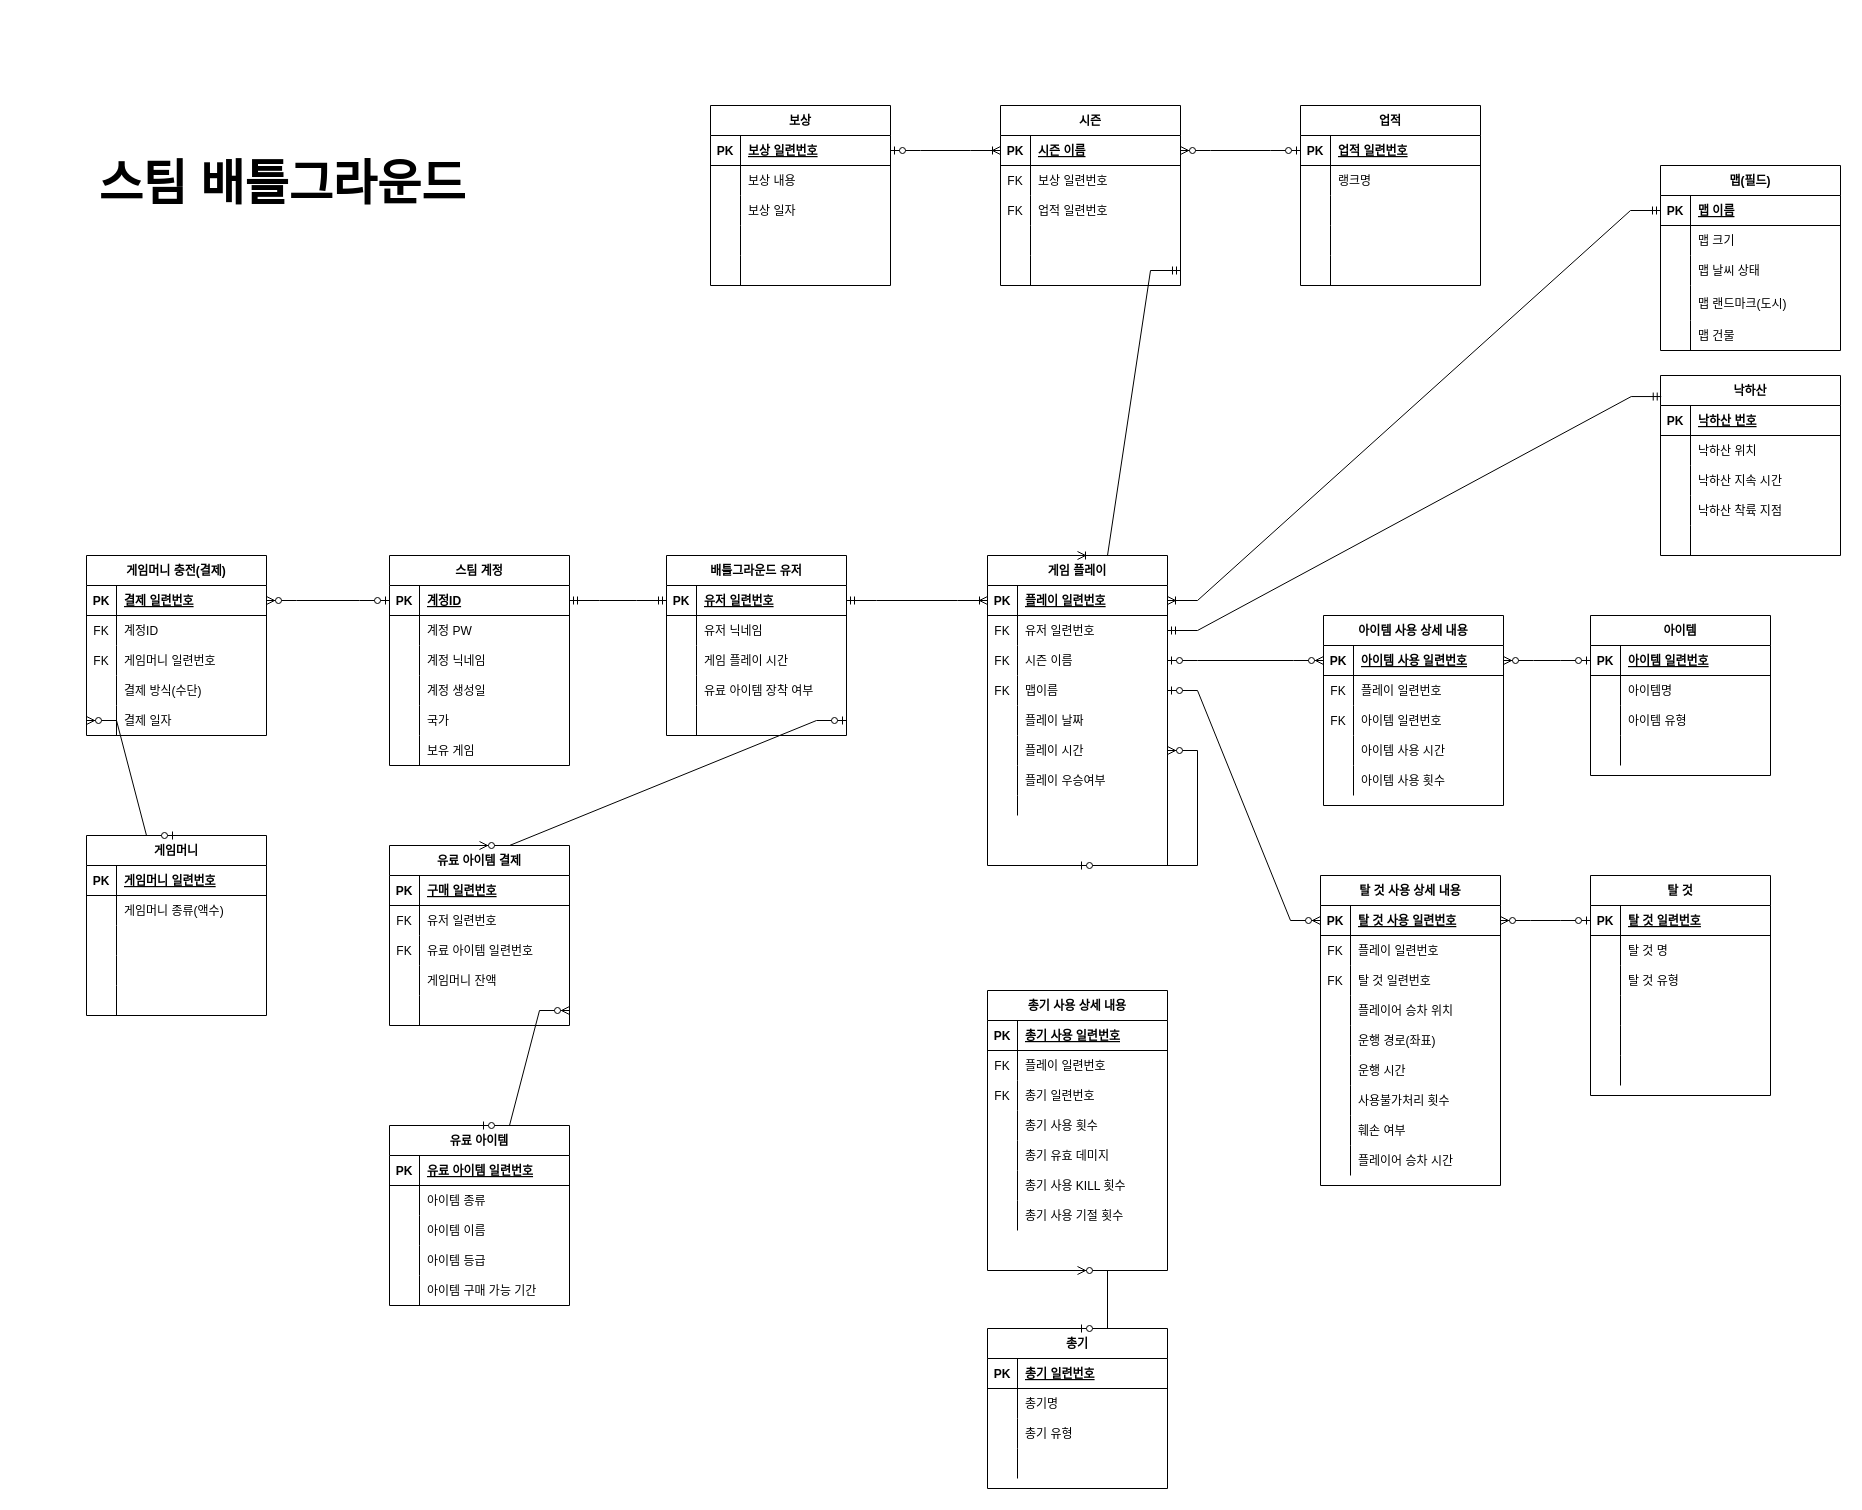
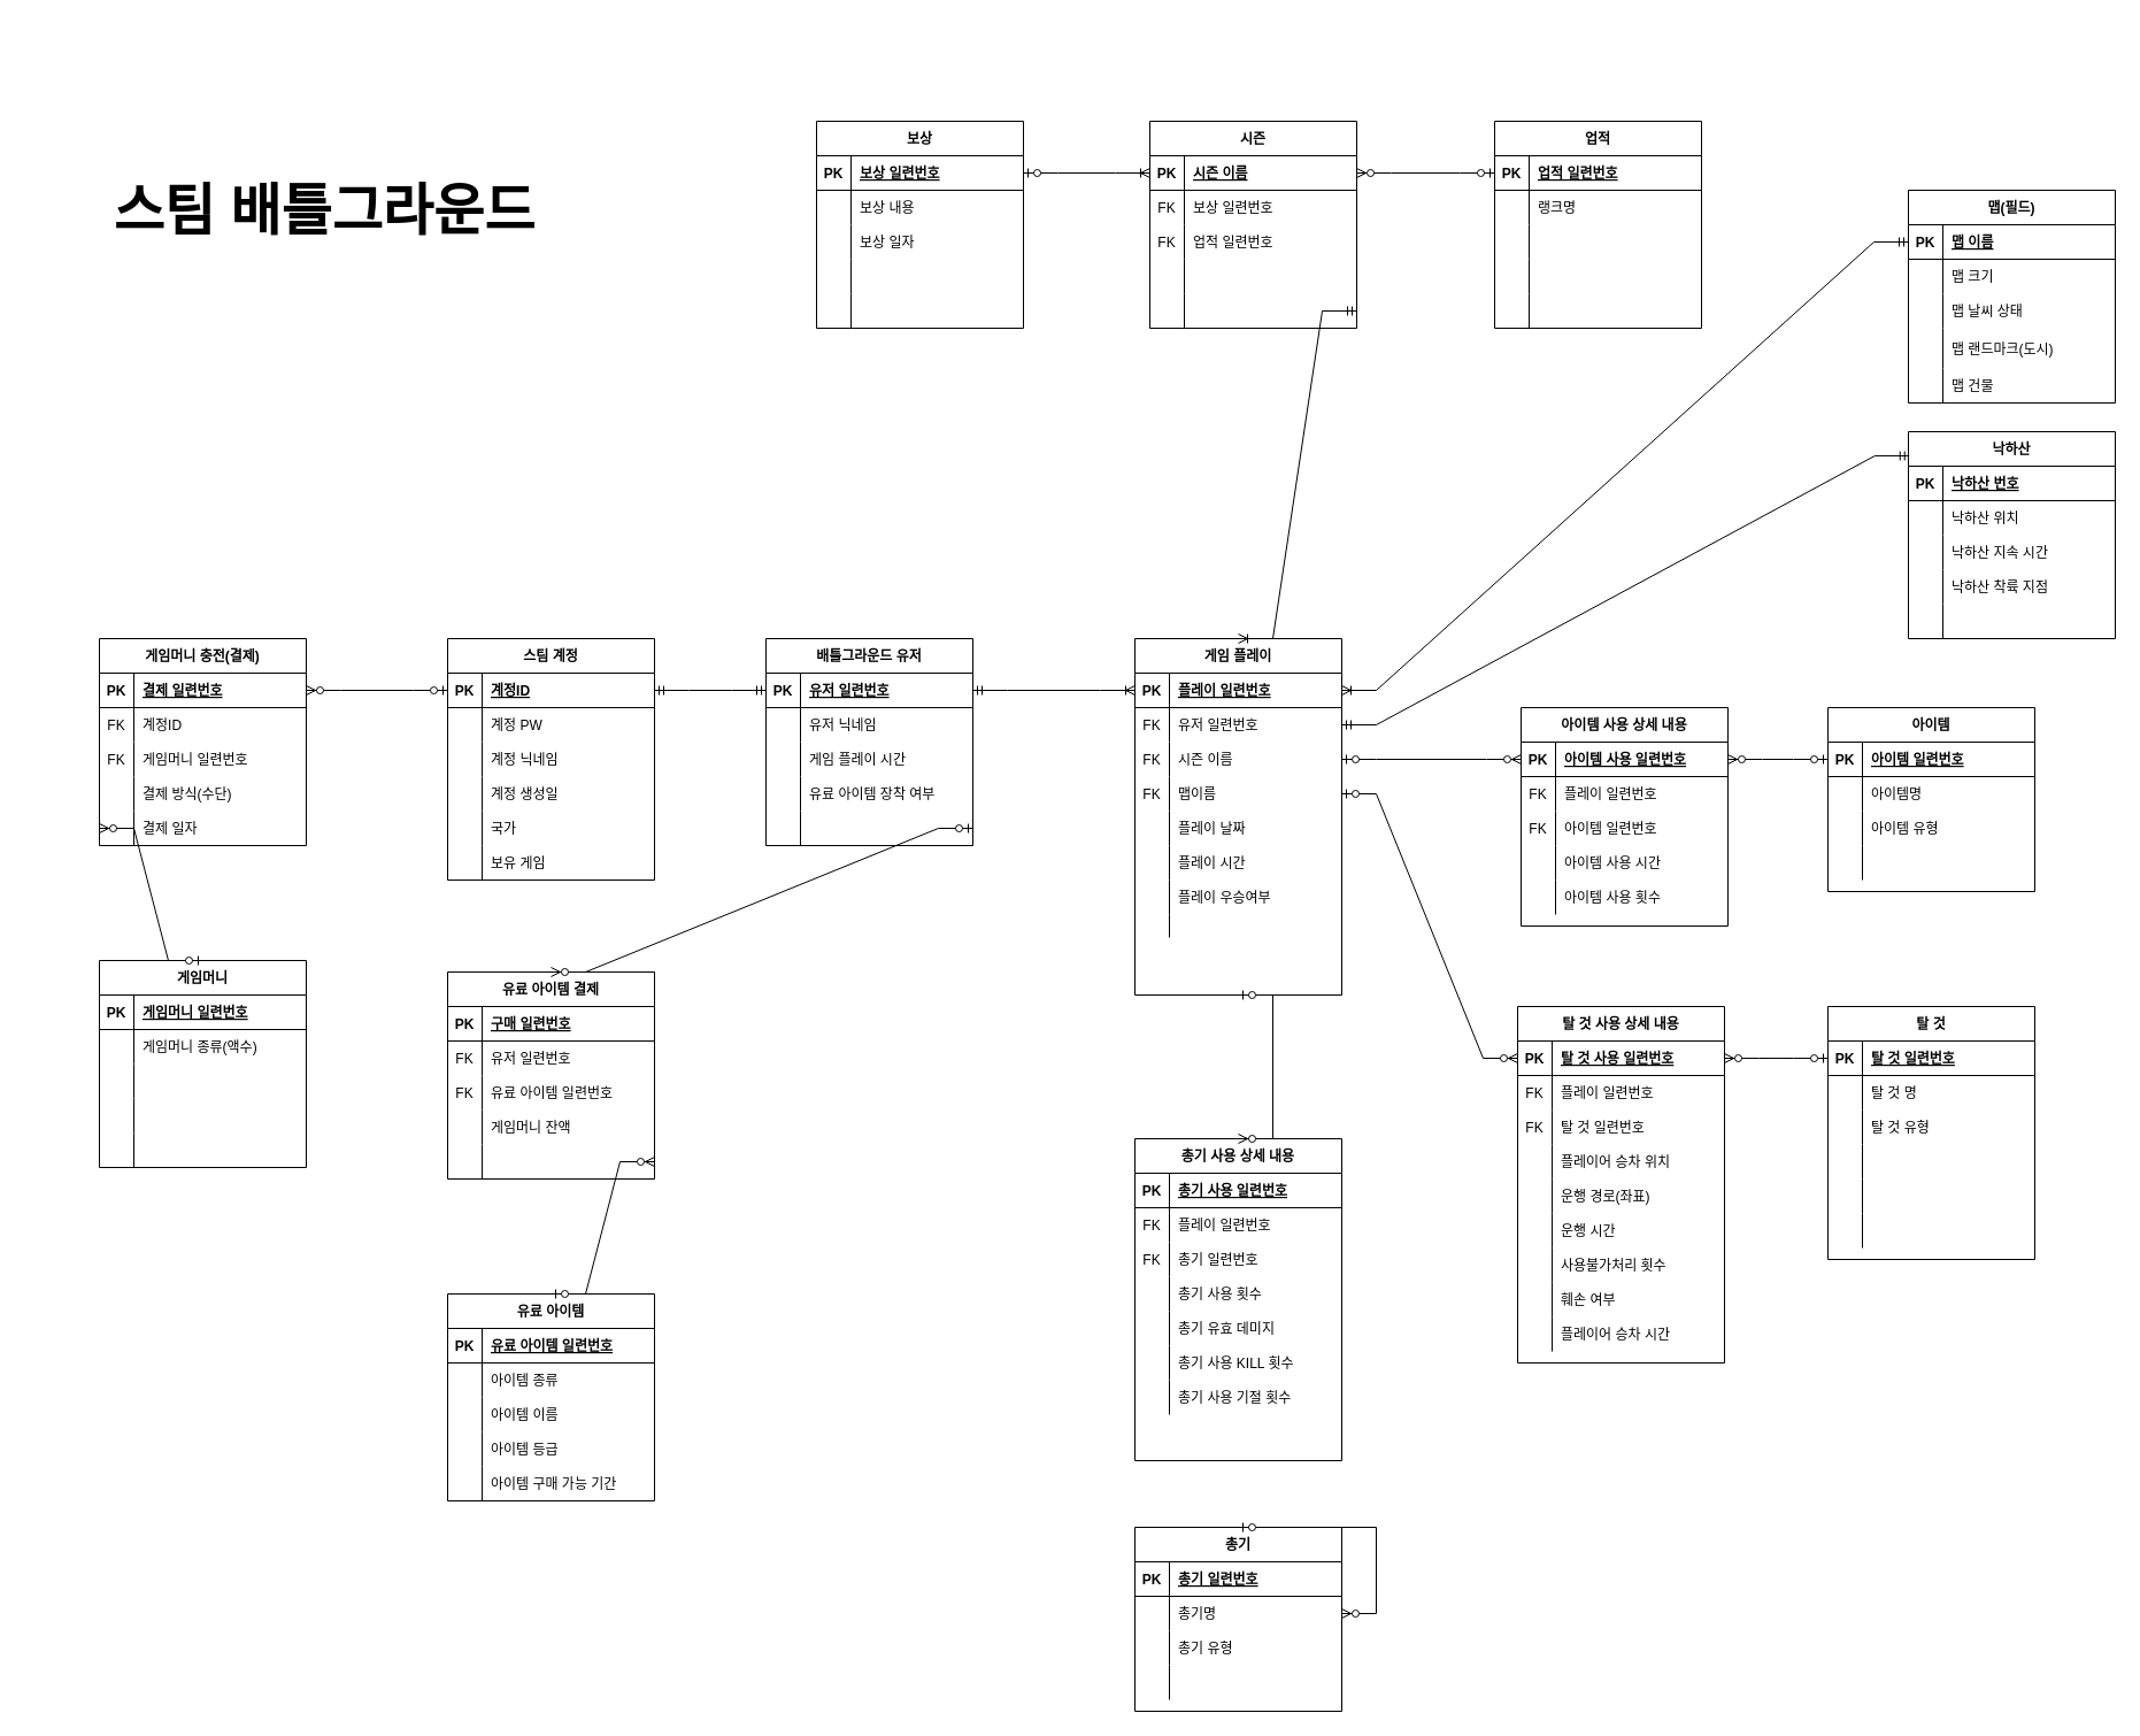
- <mxCell id="336" value="" style="edgeStyle=entityRelationEdgeStyle;fontSize=12;html=1;endArrow=ERzeroToMany;startArrow=ERzeroToOne;rounded=0;exitX=0.5;exitY=1;exitDx=0;exitDy=0;" edge="1" parent="1" source="163" target="181"><mxGeometry width="100" height="100" relative="1" as="geometry"><mxPoint x="1230" y="910" as="sourcePoint" /><mxPoint x="1330" y="810" as="targetPoint" /></mxGeometry></mxCell>
+ <mxCell id="336" value="" style="edgeStyle=entityRelationEdgeStyle;fontSize=12;html=1;endArrow=ERzeroToMany;startArrow=ERzeroToOne;rounded=0;exitX=0.5;exitY=1;exitDx=0;exitDy=0;entryX=0.5;entryY=0;entryDx=0;entryDy=0;" edge="1" parent="1" source="163" target="311"><mxGeometry width="100" height="100" relative="1" as="geometry"><mxPoint x="1230" y="910" as="sourcePoint" /><mxPoint x="1330" y="810" as="targetPoint" /></mxGeometry></mxCell>
- <mxCell id="335" value="" style="edgeStyle=entityRelationEdgeStyle;fontSize=12;html=1;endArrow=ERzeroToMany;startArrow=ERzeroToOne;rounded=0;exitX=0.5;exitY=0;exitDx=0;exitDy=0;entryX=0.5;entryY=1;entryDx=0;entryDy=0;" edge="1" parent="1" source="35" target="311"><mxGeometry width="100" height="100" relative="1" as="geometry"><mxPoint x="1230" y="1270" as="sourcePoint" /><mxPoint x="1330" y="1170" as="targetPoint" /></mxGeometry></mxCell>
+ <mxCell id="335" value="" style="edgeStyle=entityRelationEdgeStyle;fontSize=12;html=1;endArrow=ERzeroToMany;startArrow=ERzeroToOne;rounded=0;exitX=0.5;exitY=0;exitDx=0;exitDy=0;" edge="1" parent="1" source="35" target="41"><mxGeometry width="100" height="100" relative="1" as="geometry"><mxPoint x="1230" y="1270" as="sourcePoint" /><mxPoint x="1330" y="1170" as="targetPoint" /></mxGeometry></mxCell>
